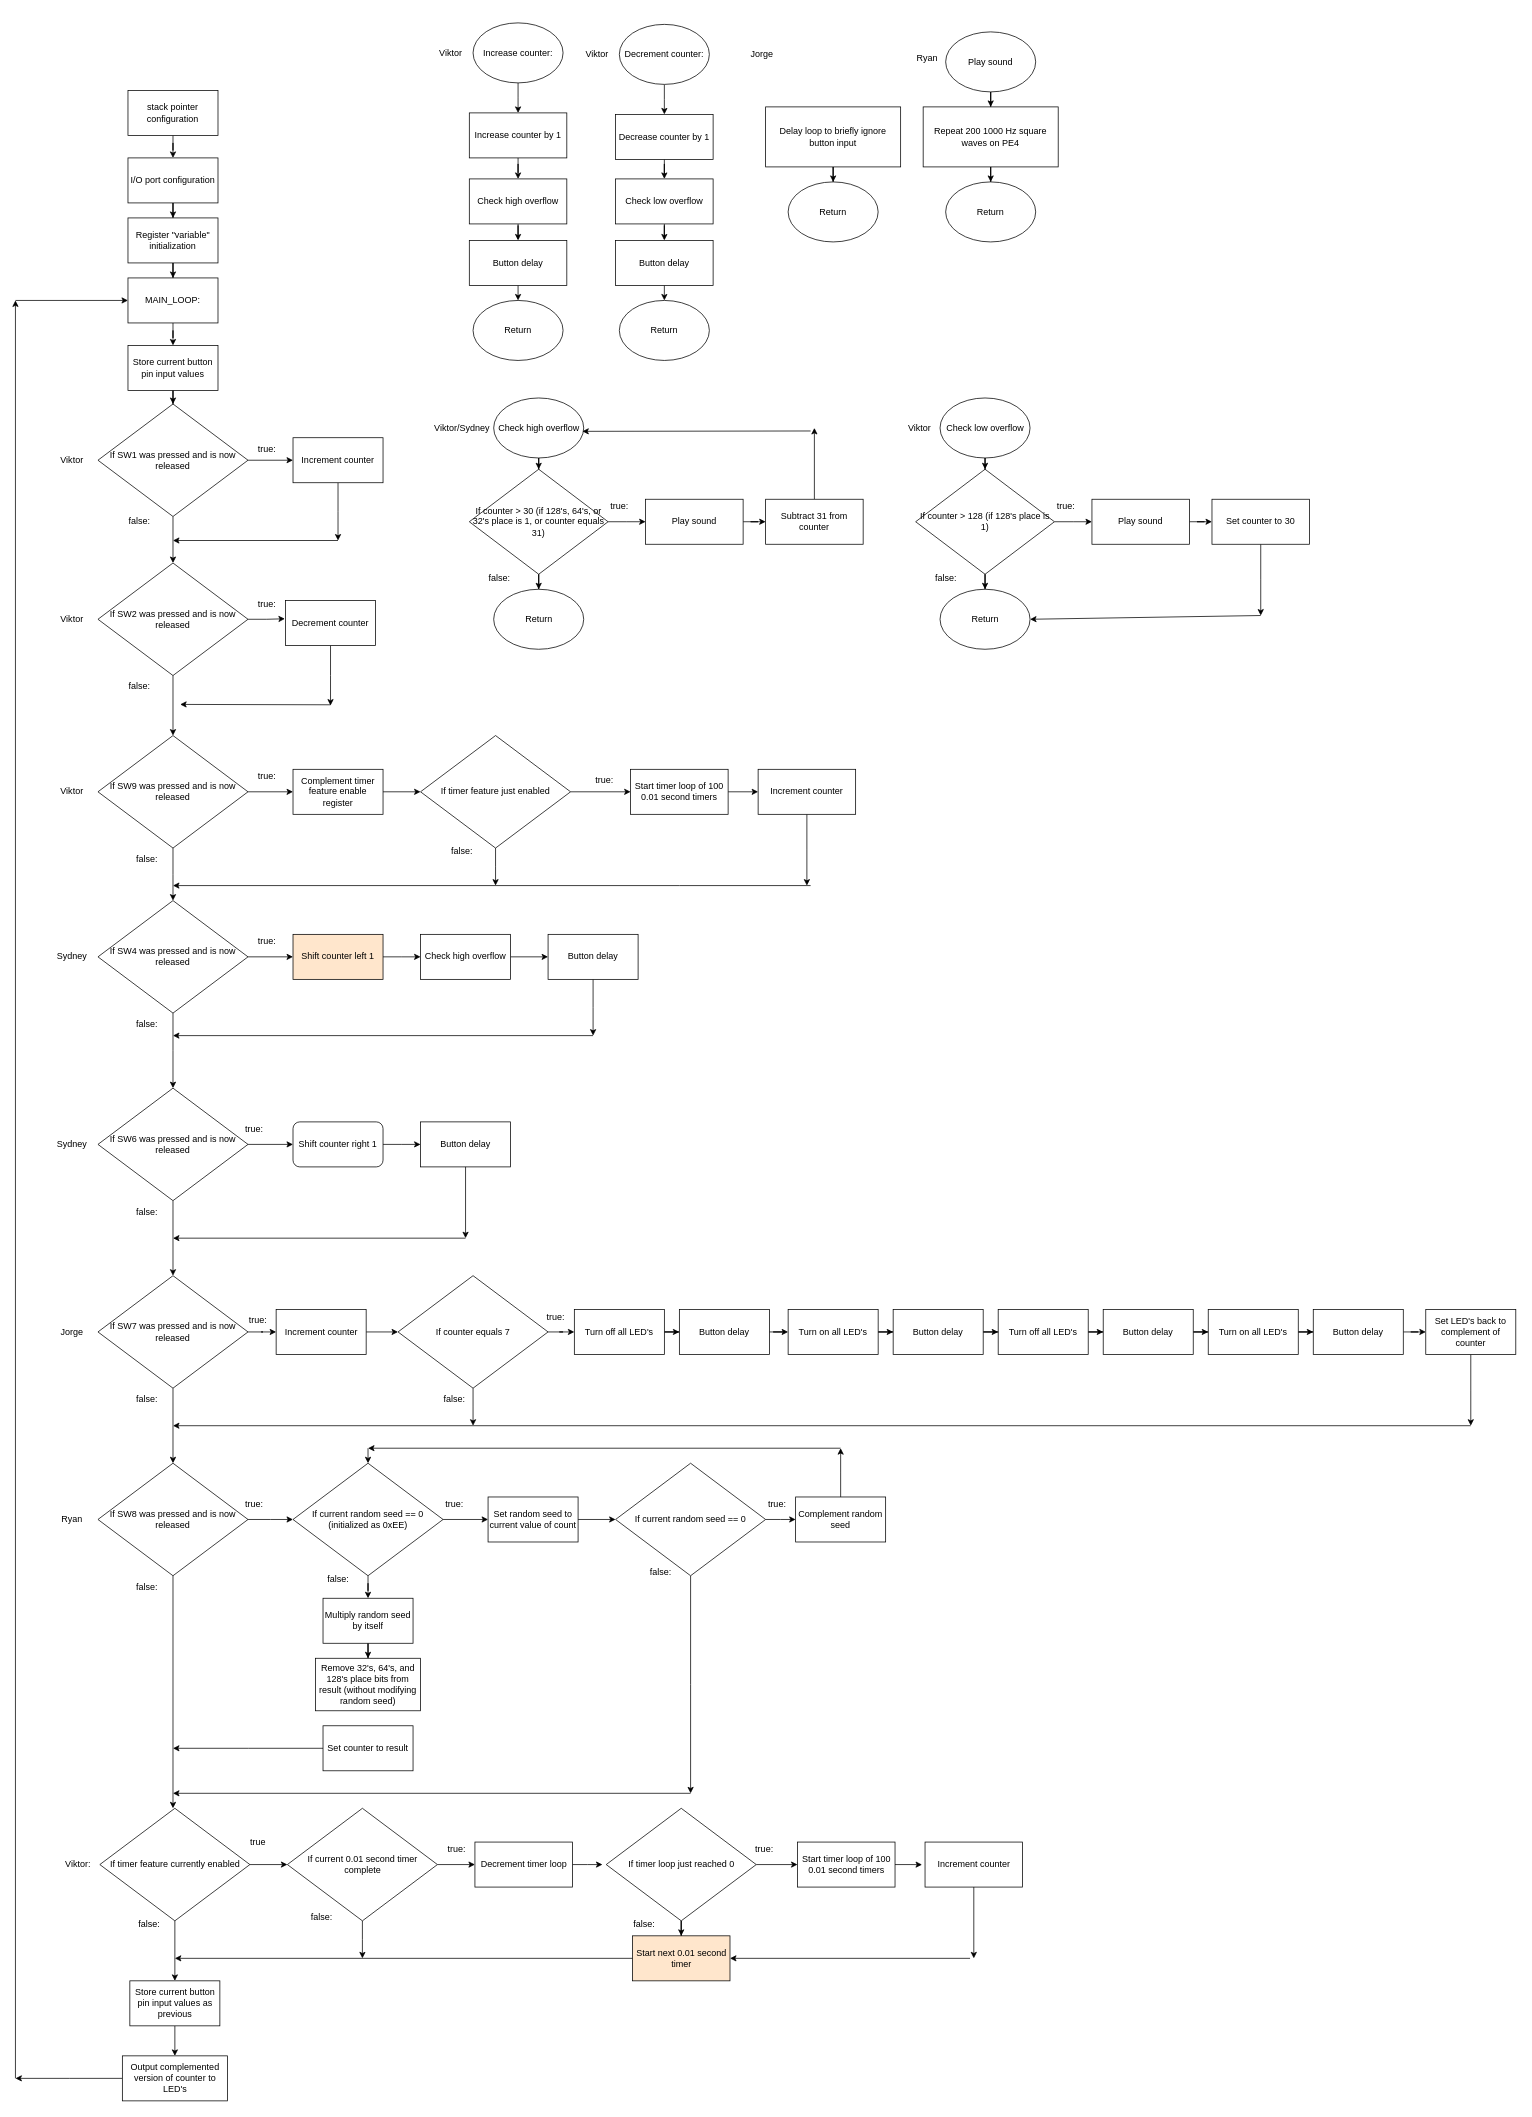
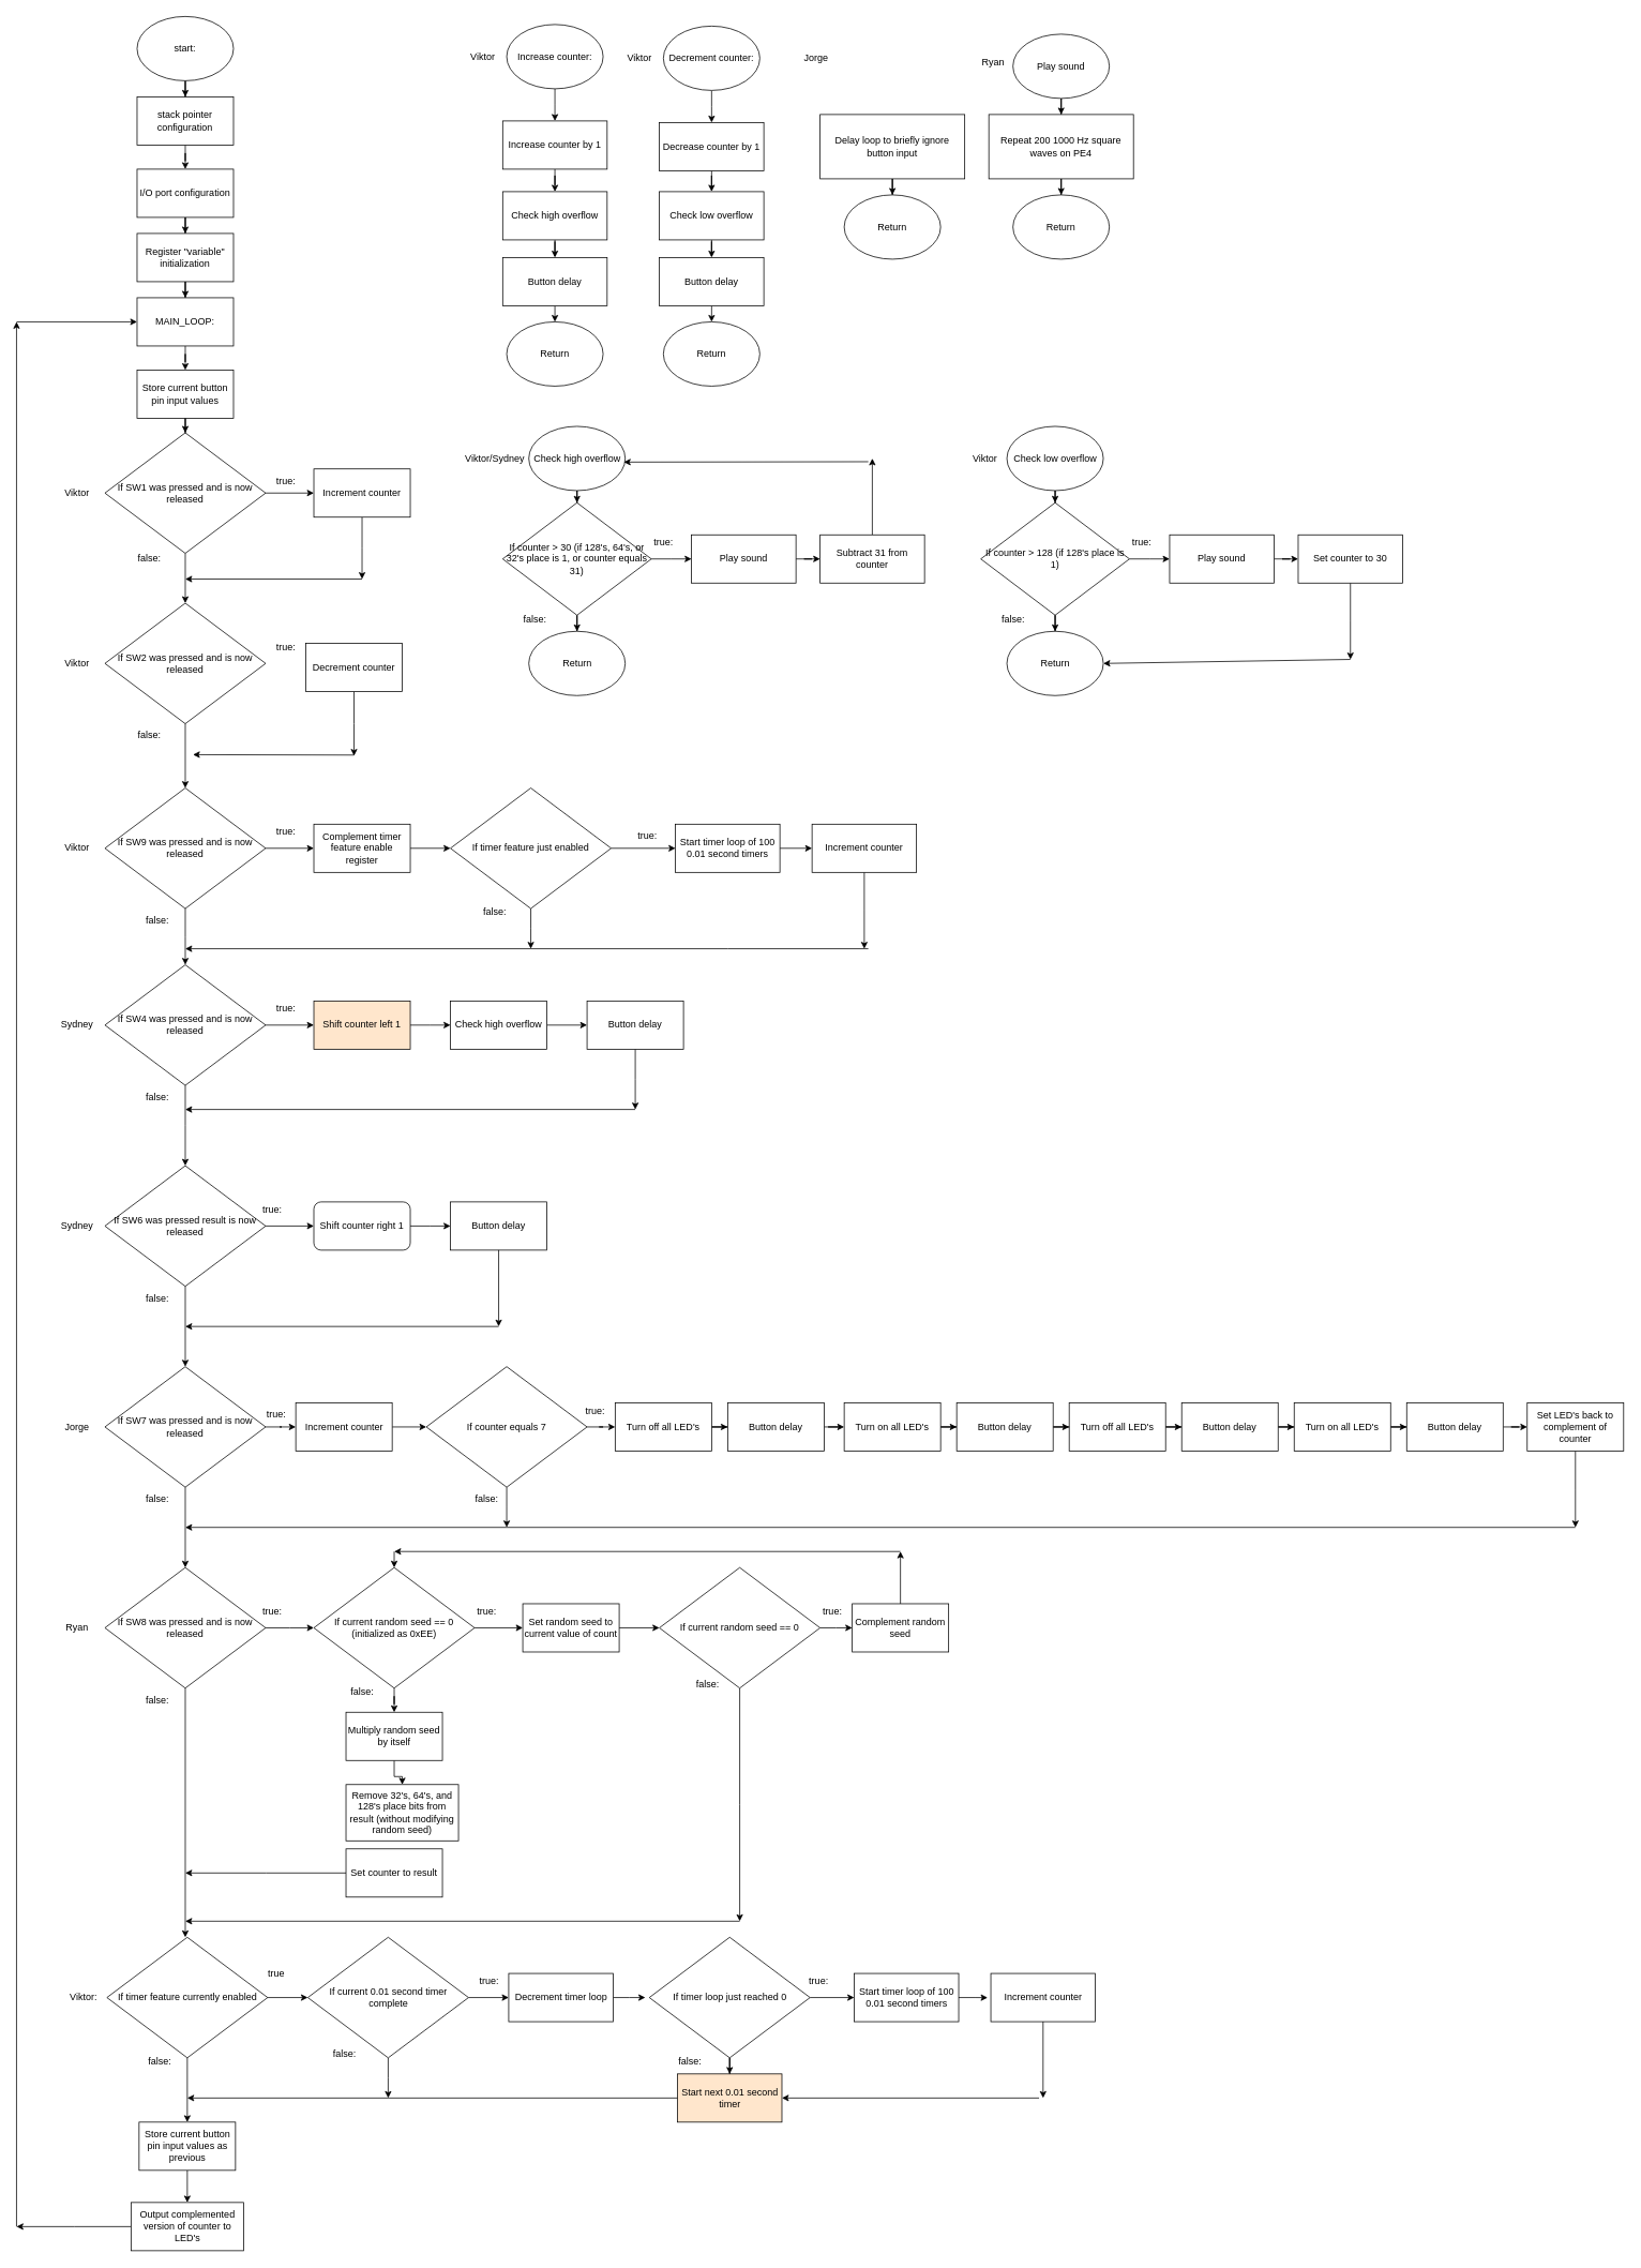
+ <mxCell id="15" value="start:" style="ellipse;whiteSpace=wrap;html=1;" parent="1" vertex="1"><mxGeometry x="170" width="120" height="80" as="geometry" y="20" /></mxCell>
+ <mxCell id="14" style="edgeStyle=orthogonalEdgeStyle;rounded=0;orthogonalLoop=1;jettySize=auto;html=1;entryX=0.5;entryY=0;entryDx=0;entryDy=0;" parent="1" source="15" target="3" edge="1"><mxGeometry relative="1" as="geometry" /></mxCell>
- <mxCell id="28" style="edgeStyle=orthogonalEdgeStyle;rounded=0;orthogonalLoop=1;jettySize=auto;html=1;entryX=-0.007;entryY=0.406;entryDx=0;entryDy=0;entryPerimeter=0;" parent="1" source="21" target="23" edge="1"><mxGeometry relative="1" as="geometry" /></mxCell>
- <mxCell id="124" value="If SW6 was pressed and is now released" style="rhombus;whiteSpace=wrap;html=1;" parent="1" vertex="1"><mxGeometry x="130" y="1450" width="200" height="150" as="geometry" /></mxCell>
+ <mxCell id="124" value="If SW6 was pressed result is now released" style="rhombus;whiteSpace=wrap;html=1;" parent="1" vertex="1"><mxGeometry x="130" y="1450" width="200" height="150" as="geometry" /></mxCell>
- <mxCell id="219" value="Remove 32's, 64's, and 128's place bits from result (without modifying random seed)" style="whiteSpace=wrap;html=1;" vertex="1" parent="1"><mxGeometry x="420" y="2210" width="140" height="70" as="geometry" /></mxCell>
+ <mxCell id="219" value="Remove 32's, 64's, and 128's place bits from result (without modifying random seed)" style="whiteSpace=wrap;html=1;" vertex="1" parent="1"><mxGeometry x="430" y="2220" width="140" height="70" as="geometry" /></mxCell>
